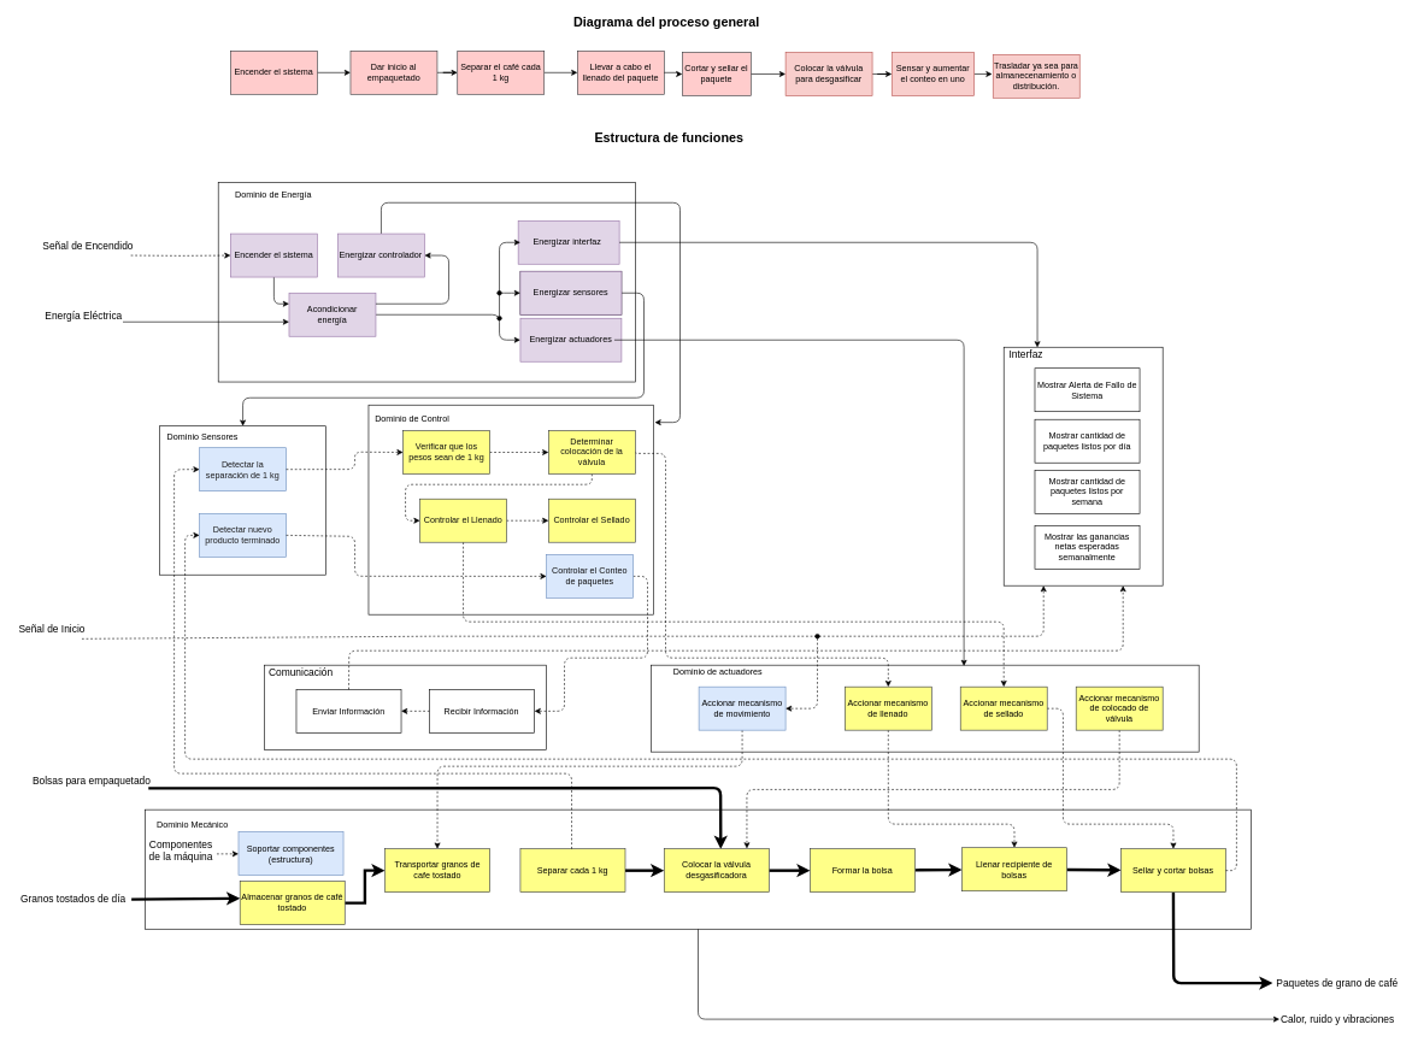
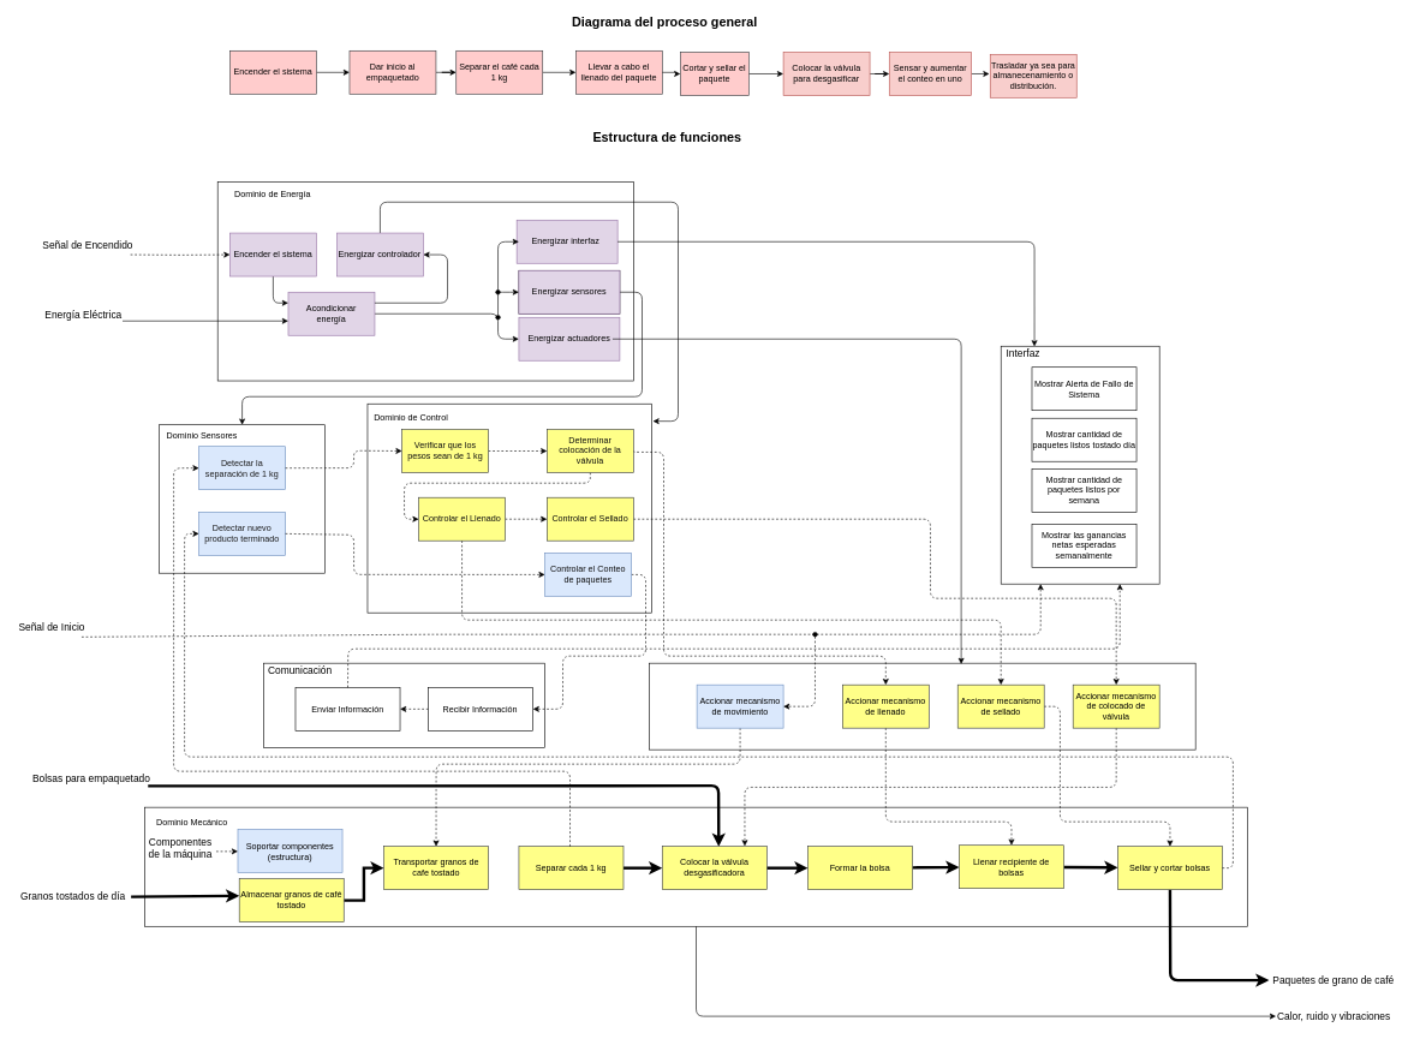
- <mxCell id="82" value="Mostrar cantidad de paquetes listos por día" style="rounded=0;whiteSpace=wrap;html=1;" parent="1" vertex="1"><mxGeometry x="1430.925" y="580" width="145.116" height="60" as="geometry" /></mxCell>
+ <mxCell id="82" value="Mostrar cantidad de paquetes listos tostado día" style="rounded=0;whiteSpace=wrap;html=1;" parent="1" vertex="1"><mxGeometry x="1430.925" y="580" width="145.116" height="60" as="geometry" /></mxCell>
+ <mxCell id="109" style="edgeStyle=orthogonalEdgeStyle;rounded=1;orthogonalLoop=1;jettySize=auto;html=1;exitX=1;exitY=0.5;exitDx=0;exitDy=0;entryX=0.5;entryY=0;entryDx=0;entryDy=0;dashed=1;startArrow=none;startFill=0;strokeWidth=1;" parent="1" source="110" target="96" edge="1"><mxGeometry relative="1" as="geometry"><Array as="points"><mxPoint x="1290" y="720" /><mxPoint x="1290" y="830" /><mxPoint x="1548" y="830" /></Array></mxGeometry></mxCell>
- <mxCell id="84" value="Dominio de actuadores" style="text;html=1;align=center;verticalAlign=middle;resizable=0;points=[];autosize=1;" parent="1" vertex="1"><mxGeometry x="922" y="920" width="140" height="20" as="geometry" /></mxCell>
